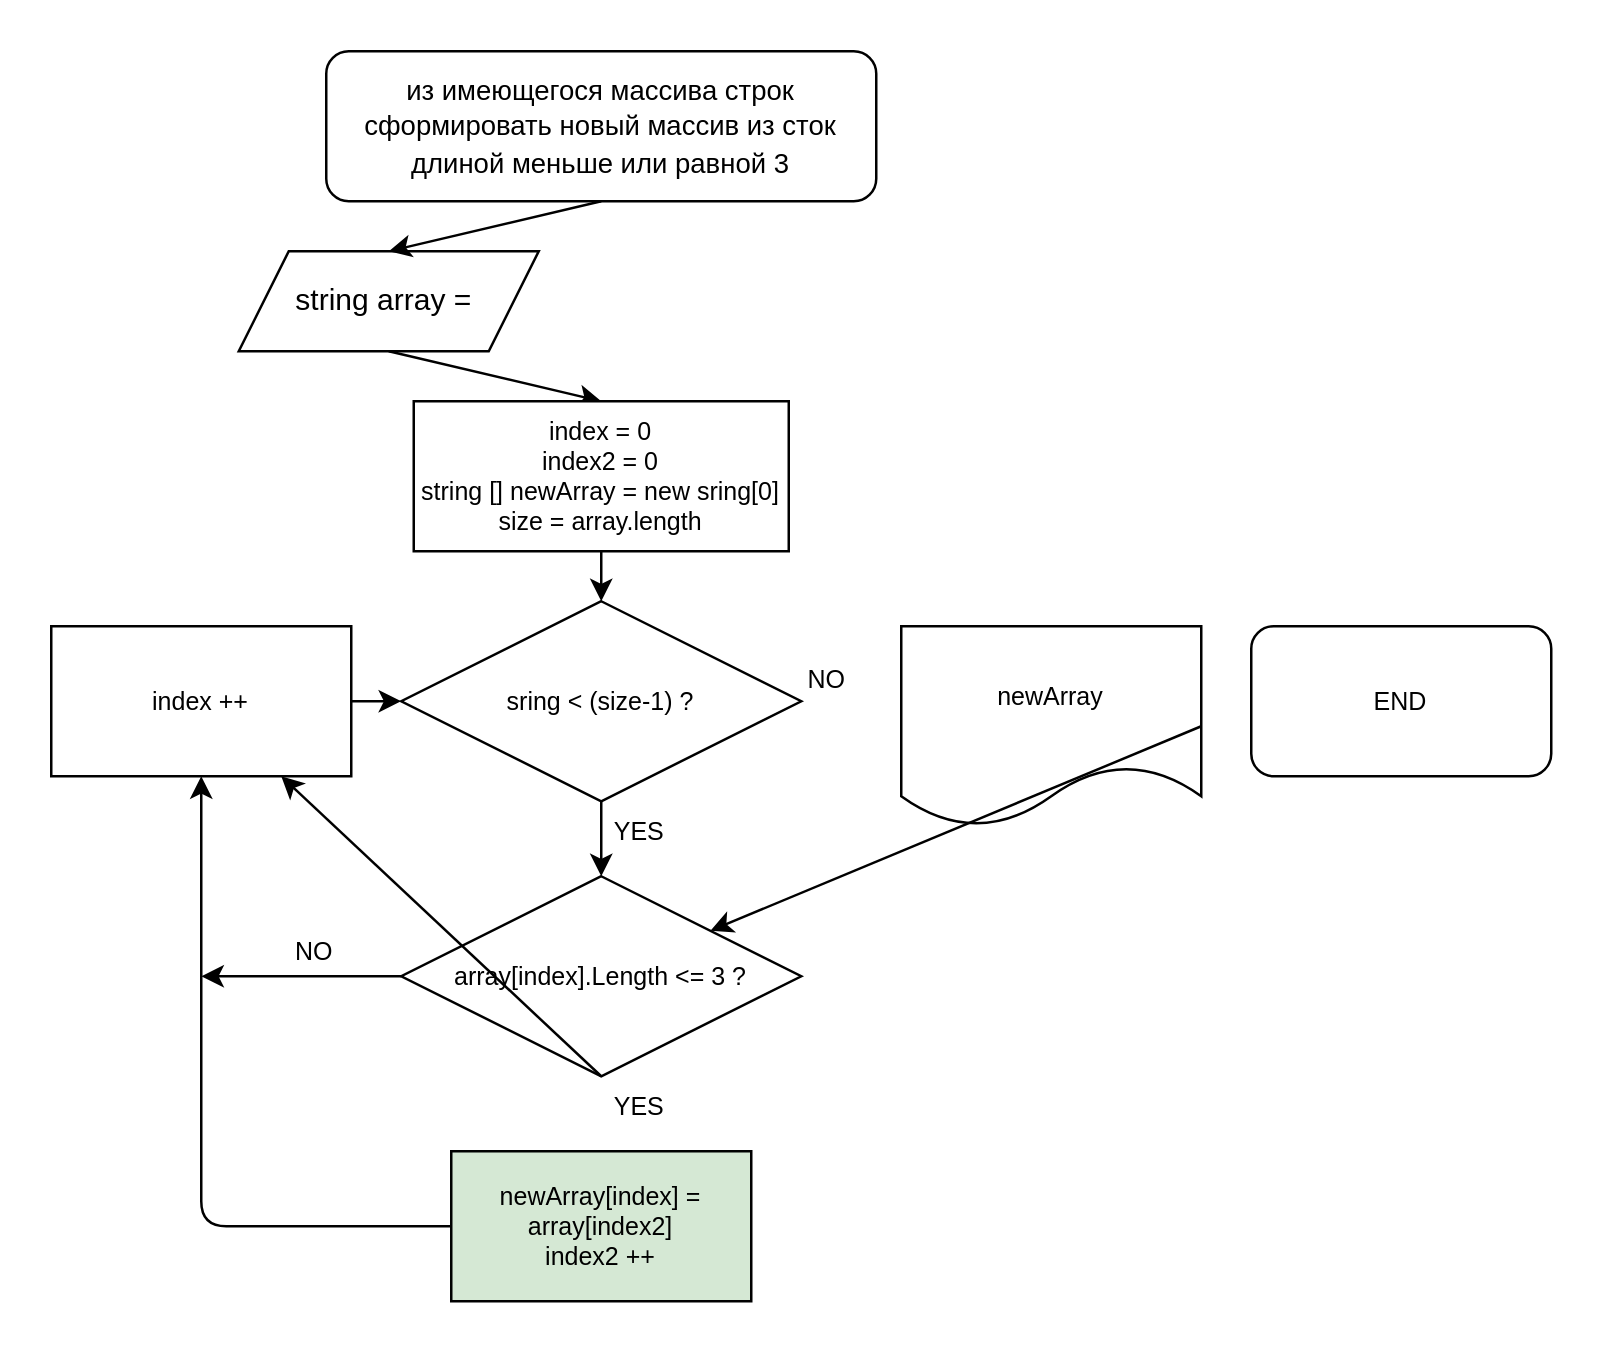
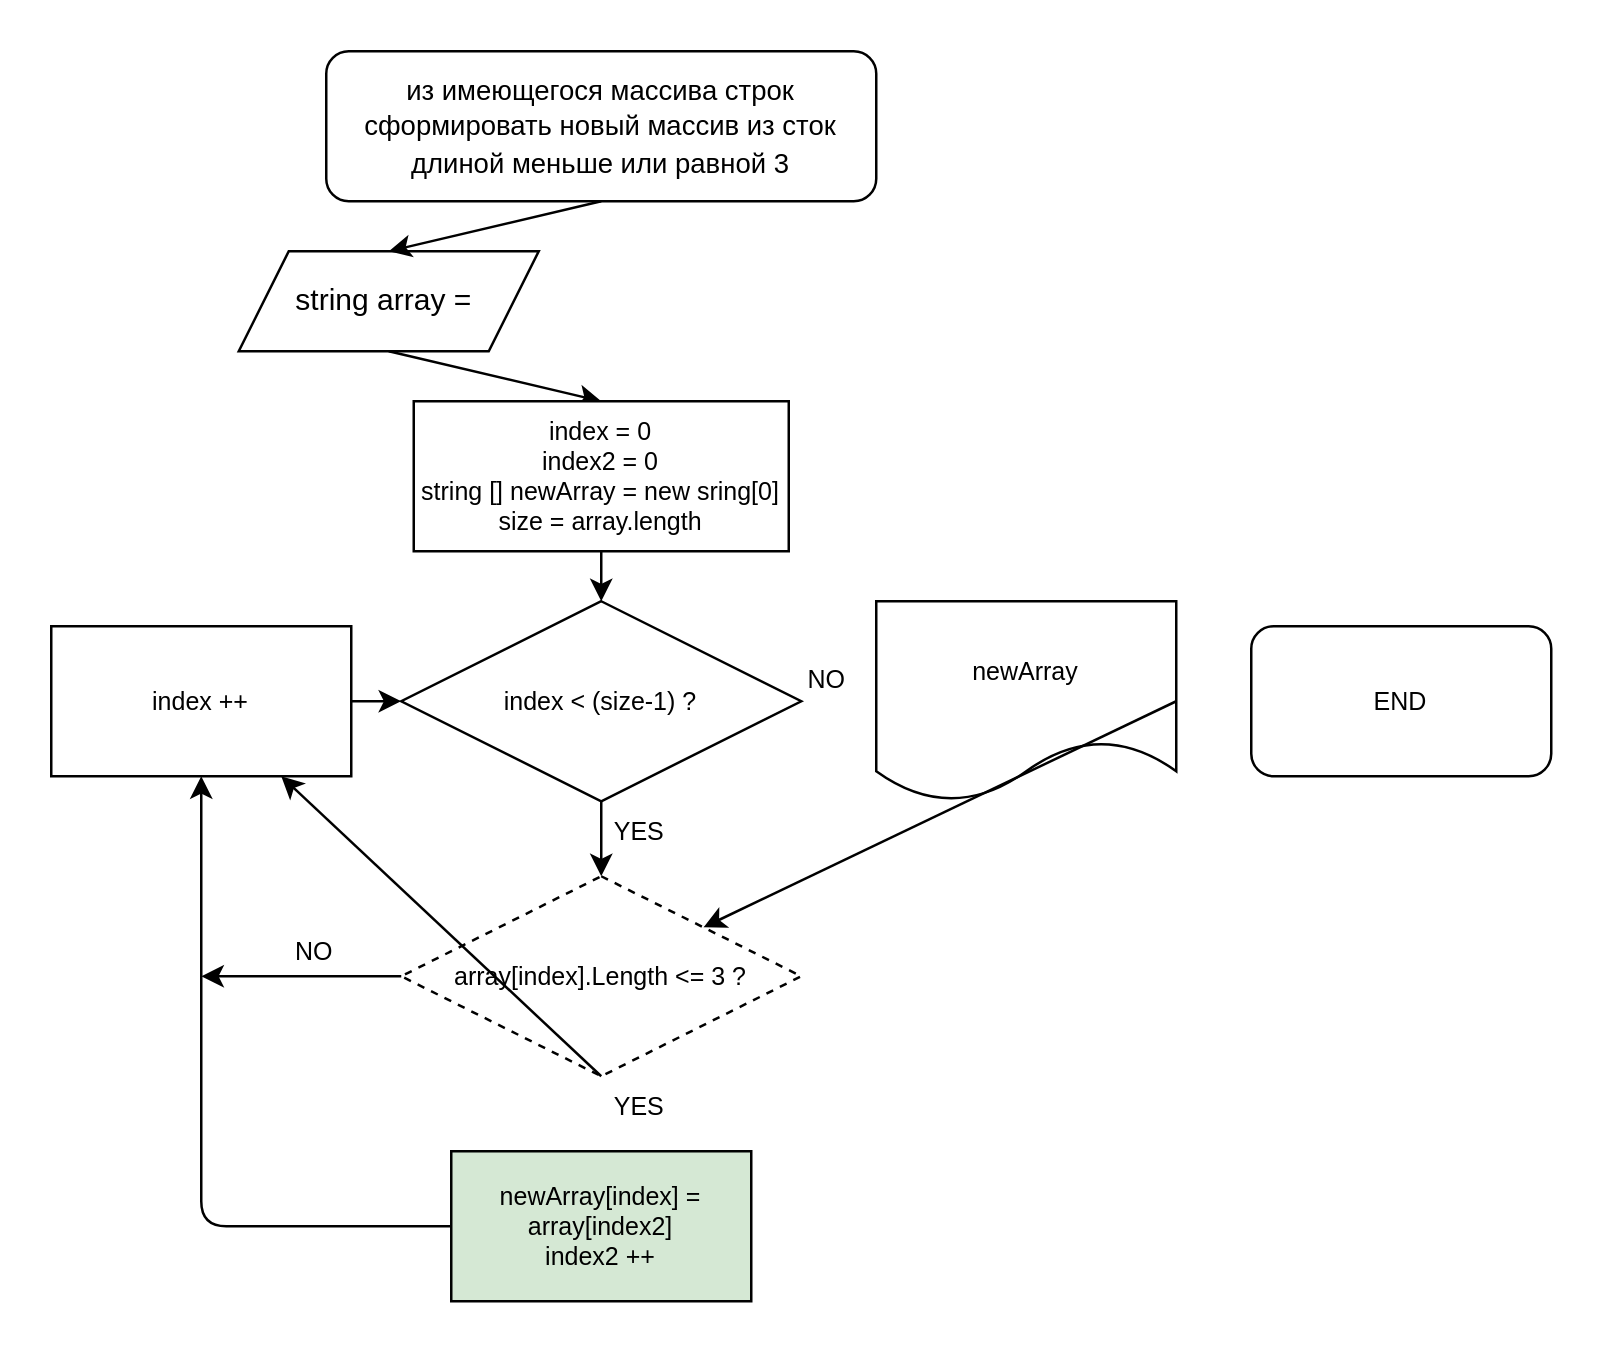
- <mxCell id="7" value="sring &amp;lt; (size-1) ?" style="rhombus;whiteSpace=wrap;html=1;fontSize=10;" parent="1" vertex="1"><mxGeometry x="160" y="240" width="160" height="80" as="geometry" /></mxCell>
+ <mxCell id="7" value="index &amp;lt; (size-1) ?" style="rhombus;whiteSpace=wrap;html=1;fontSize=10;" parent="1" vertex="1"><mxGeometry x="160" y="240" width="160" height="80" as="geometry" /></mxCell>
- <mxCell id="17" value="newArray" style="shape=document;whiteSpace=wrap;html=1;boundedLbl=1;fontSize=10;" parent="1" vertex="1"><mxGeometry x="360" y="250" width="120" height="80" as="geometry" /></mxCell>
+ <mxCell id="17" value="newArray" style="shape=document;whiteSpace=wrap;html=1;boundedLbl=1;fontSize=10;" parent="1" vertex="1"><mxGeometry x="350" y="240" width="120" height="80" as="geometry" /></mxCell>
- <mxCell id="9" value="array[index].Length &amp;lt;= 3 ?" style="rhombus;whiteSpace=wrap;html=1;fontSize=10;" parent="1" vertex="1"><mxGeometry x="160" y="350" width="160" height="80" as="geometry" /></mxCell>
+ <mxCell id="9" value="array[index].Length &amp;lt;= 3 ?" style="rhombus;whiteSpace=wrap;html=1;fontSize=10;dashed=1;" parent="1" vertex="1"><mxGeometry x="160" y="350" width="160" height="80" as="geometry" /></mxCell>
